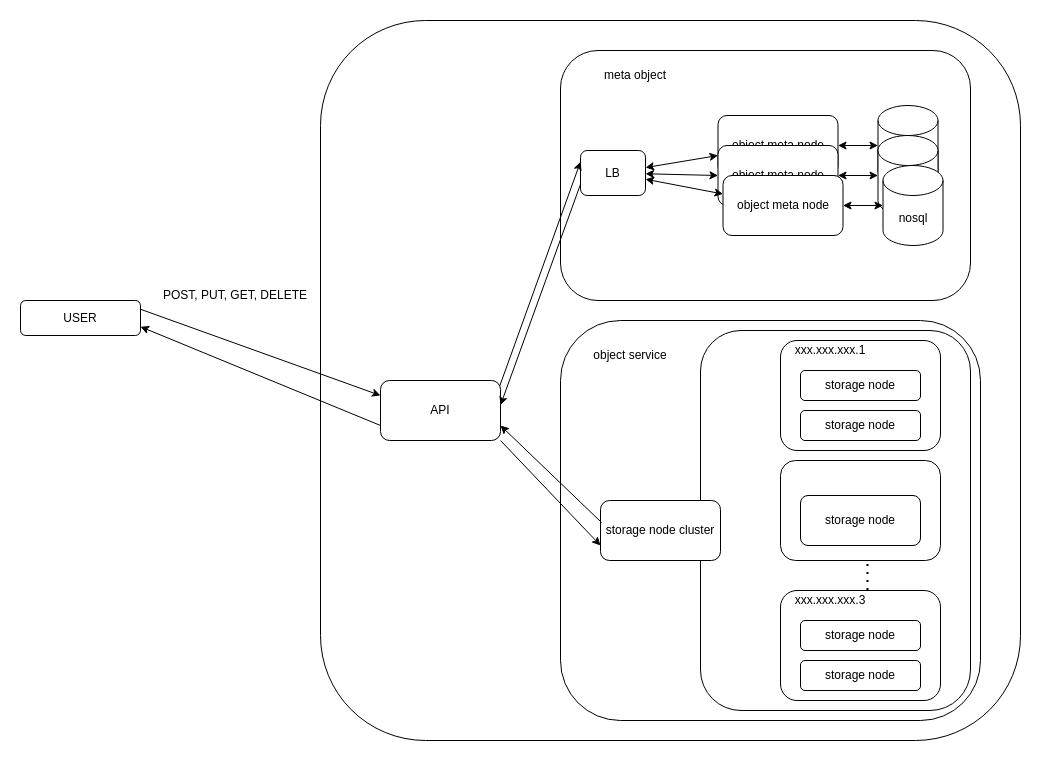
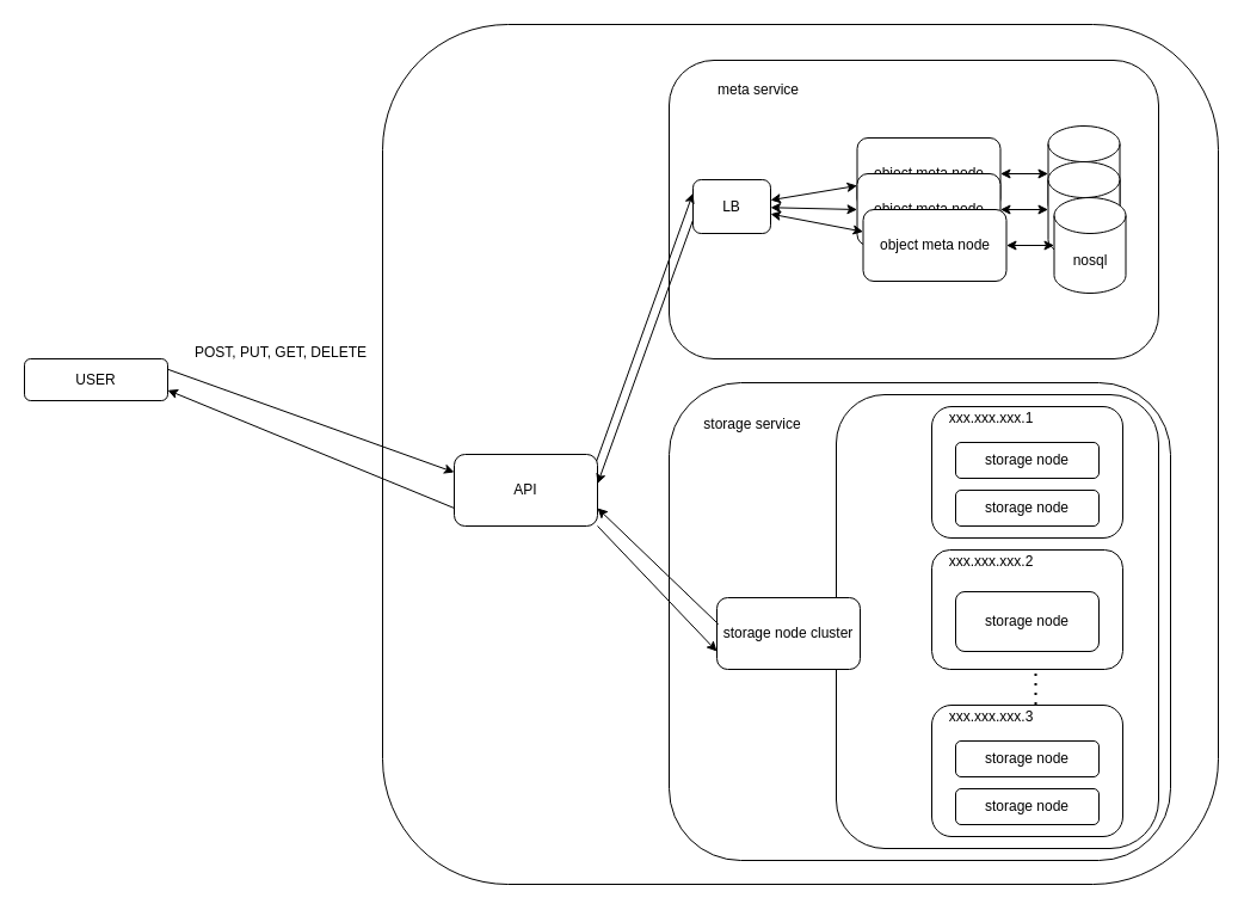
- <mxCell id="30" value="meta object" style="text;html=1;strokeColor=none;fillColor=none;align=center;verticalAlign=middle;whiteSpace=wrap;rounded=0;" parent="1" vertex="1"><mxGeometry x="580" y="60" width="110" height="30" as="geometry" /></mxCell>
+ <mxCell id="30" value="meta service" style="text;html=1;strokeColor=none;fillColor=none;align=center;verticalAlign=middle;whiteSpace=wrap;rounded=0;" parent="1" vertex="1"><mxGeometry x="580" y="60" width="110" height="30" as="geometry" /></mxCell>
- <mxCell id="29" value="object service" style="text;html=1;strokeColor=none;fillColor=none;align=center;verticalAlign=middle;whiteSpace=wrap;rounded=0;" parent="1" vertex="1"><mxGeometry x="580" y="340" width="100" height="30" as="geometry" /></mxCell>
+ <mxCell id="29" value="storage service" style="text;html=1;strokeColor=none;fillColor=none;align=center;verticalAlign=middle;whiteSpace=wrap;rounded=0;" parent="1" vertex="1"><mxGeometry x="580" y="340" width="100" height="30" as="geometry" /></mxCell>
+ <mxCell id="23" value="xxx.xxx.xxx.2" style="text;html=1;strokeColor=none;fillColor=none;align=center;verticalAlign=middle;whiteSpace=wrap;rounded=0;" parent="1" vertex="1"><mxGeometry x="800" y="460" width="60" height="20" as="geometry" /></mxCell>
